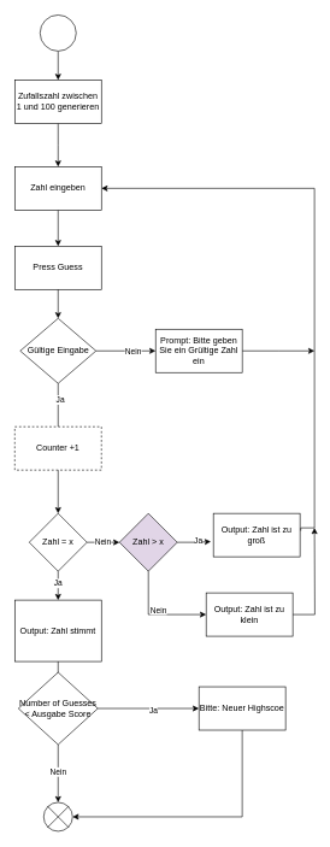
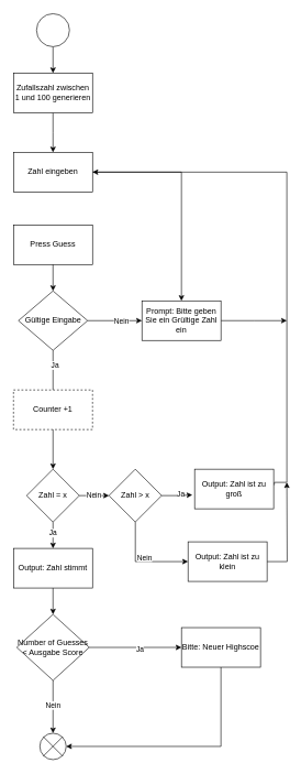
- <mxCell id="6" value="" style="edgeStyle=orthogonalEdgeStyle;rounded=0;orthogonalLoop=1;jettySize=auto;html=1;entryX=0.5;entryY=0;entryDx=0;entryDy=0;" edge="1" parent="1" source="7" target="19"><mxGeometry relative="1" as="geometry"><mxPoint x="80" y="440" as="targetPoint" /></mxGeometry></mxCell>
+ <mxCell id="6" value="" style="edgeStyle=orthogonalEdgeStyle;rounded=0;orthogonalLoop=1;jettySize=auto;html=1;" edge="1" parent="1" source="7" target="41"><mxGeometry relative="1" as="geometry"><mxPoint x="80" y="440" as="targetPoint" /></mxGeometry></mxCell>
- <mxCell id="10" value="Zahl &amp;gt; x" style="rhombus;whiteSpace=wrap;html=1;fillColor=#e1d5e7;" vertex="1" parent="1"><mxGeometry x="165" y="710" width="80" height="80" as="geometry" /></mxCell>
+ <mxCell id="10" value="Zahl &amp;gt; x" style="rhombus;whiteSpace=wrap;html=1;" vertex="1" parent="1"><mxGeometry x="165" y="710" width="80" height="80" as="geometry" /></mxCell>
- <mxCell id="28" value="Output: Zahl stimmt" style="rounded=0;whiteSpace=wrap;html=1;" vertex="1" parent="1"><mxGeometry x="20" y="830" width="120" height="85" as="geometry" /></mxCell>
+ <mxCell id="28" value="Output: Zahl stimmt" style="rounded=0;whiteSpace=wrap;html=1;" vertex="1" parent="1"><mxGeometry x="20" y="830" width="120" height="60" as="geometry" /></mxCell>
